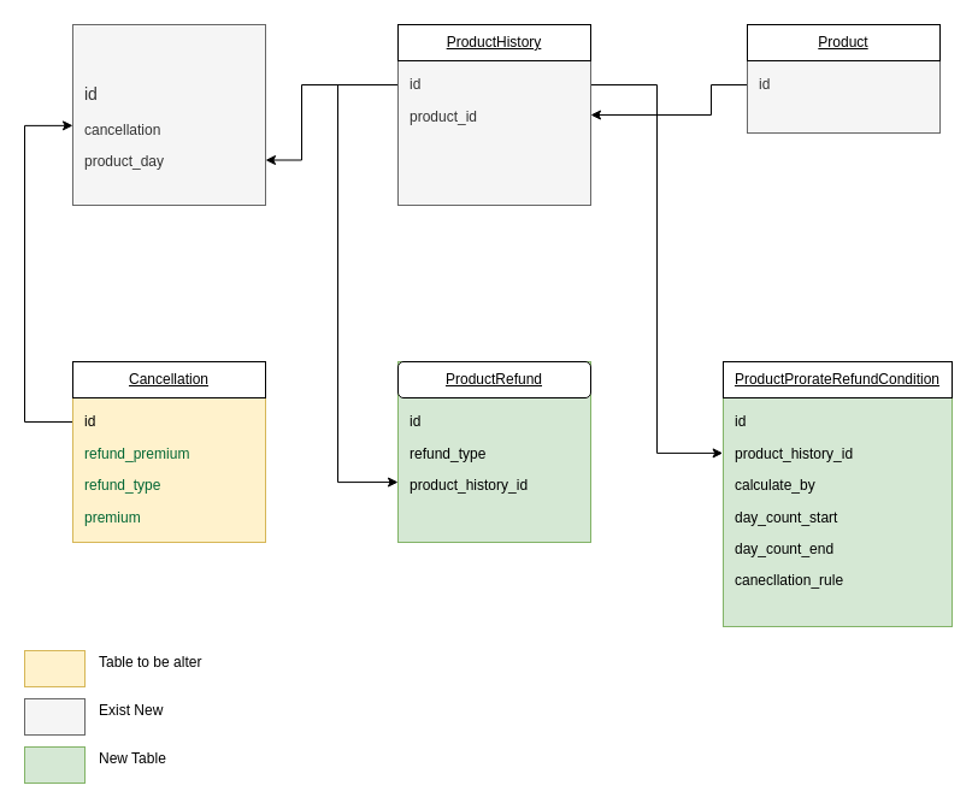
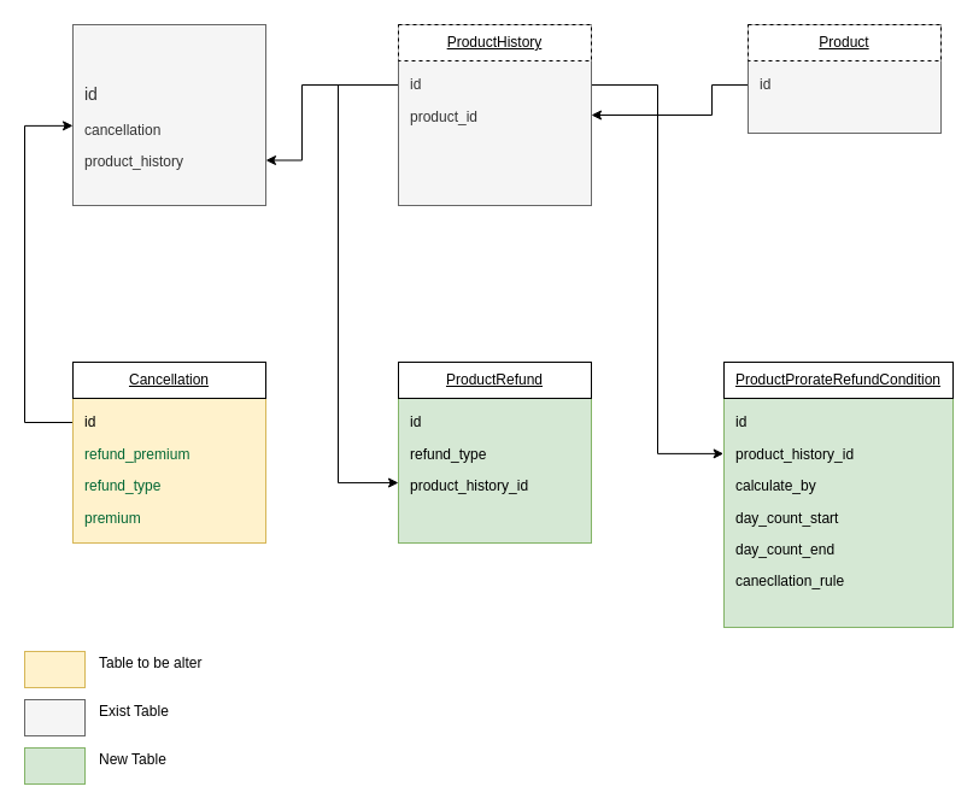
- <mxCell id="9" value="&lt;p&gt;&lt;u&gt;&lt;span&gt;ProductHistory&lt;/span&gt;&lt;/u&gt;&lt;br&gt;&lt;/p&gt;" style="rounded=0;whiteSpace=wrap;html=1;align=center;" vertex="1" parent="1"><mxGeometry x="330" y="20" width="160" height="30" as="geometry" /></mxCell>
+ <mxCell id="9" value="&lt;p&gt;&lt;u&gt;&lt;span&gt;ProductHistory&lt;/span&gt;&lt;/u&gt;&lt;br&gt;&lt;/p&gt;" style="rounded=0;whiteSpace=wrap;html=1;align=center;dashed=1;" vertex="1" parent="1"><mxGeometry x="330" y="20" width="160" height="30" as="geometry" /></mxCell>
- <mxCell id="10" value="&lt;p&gt;&lt;u&gt;&lt;span&gt;Product&lt;/span&gt;&lt;/u&gt;&lt;br&gt;&lt;/p&gt;" style="rounded=0;whiteSpace=wrap;html=1;align=center;" vertex="1" parent="1"><mxGeometry x="620" y="20" width="160" height="30" as="geometry" /></mxCell>
+ <mxCell id="10" value="&lt;p&gt;&lt;u&gt;&lt;span&gt;Product&lt;/span&gt;&lt;/u&gt;&lt;br&gt;&lt;/p&gt;" style="rounded=0;whiteSpace=wrap;html=1;align=center;dashed=1;" vertex="1" parent="1"><mxGeometry x="620" y="20" width="160" height="30" as="geometry" /></mxCell>
- <mxCell id="2" value="&lt;p style=&quot;font-size: 14px&quot;&gt;&lt;br&gt;&lt;/p&gt;&lt;p style=&quot;font-size: 14px&quot;&gt;id&lt;/p&gt;&lt;p&gt;cancellation&lt;/p&gt;&lt;p&gt;product_day&lt;/p&gt;" style="rounded=0;whiteSpace=wrap;html=1;align=left;verticalAlign=top;spacingLeft=8;spacingTop=-2;fillColor=#f5f5f5;strokeColor=#666666;fontColor=#333333;" vertex="1" parent="1"><mxGeometry x="60" y="20" width="160" height="150" as="geometry" /></mxCell>
+ <mxCell id="2" value="&lt;p style=&quot;font-size: 14px&quot;&gt;&lt;br&gt;&lt;/p&gt;&lt;p style=&quot;font-size: 14px&quot;&gt;id&lt;/p&gt;&lt;p&gt;cancellation&lt;/p&gt;&lt;p&gt;product_history&lt;/p&gt;" style="rounded=0;whiteSpace=wrap;html=1;align=left;verticalAlign=top;spacingLeft=8;spacingTop=-2;fillColor=#f5f5f5;strokeColor=#666666;fontColor=#333333;" vertex="1" parent="1"><mxGeometry x="60" y="20" width="160" height="150" as="geometry" /></mxCell>
- <mxCell id="15" value="&lt;p&gt;&lt;u&gt;&lt;span&gt;ProductRefund&lt;/span&gt;&lt;/u&gt;&lt;br&gt;&lt;/p&gt;" style="whiteSpace=wrap;html=1;align=center;rounded=1;" vertex="1" parent="1"><mxGeometry x="330" y="300" width="160" height="30" as="geometry" /></mxCell>
+ <mxCell id="15" value="&lt;p&gt;&lt;u&gt;&lt;span&gt;ProductRefund&lt;/span&gt;&lt;/u&gt;&lt;br&gt;&lt;/p&gt;" style="rounded=0;whiteSpace=wrap;html=1;align=center;" vertex="1" parent="1"><mxGeometry x="330" y="300" width="160" height="30" as="geometry" /></mxCell>
- <mxCell id="22" value="Exist New" style="text;html=1;resizable=0;points=[];autosize=1;align=left;verticalAlign=top;spacingTop=-4;" vertex="1" parent="1"><mxGeometry x="80" y="580" width="70" height="10" as="geometry" /></mxCell>
+ <mxCell id="22" value="Exist Table" style="text;html=1;resizable=0;points=[];autosize=1;align=left;verticalAlign=top;spacingTop=-4;" vertex="1" parent="1"><mxGeometry x="80" y="580" width="70" height="10" as="geometry" /></mxCell>
